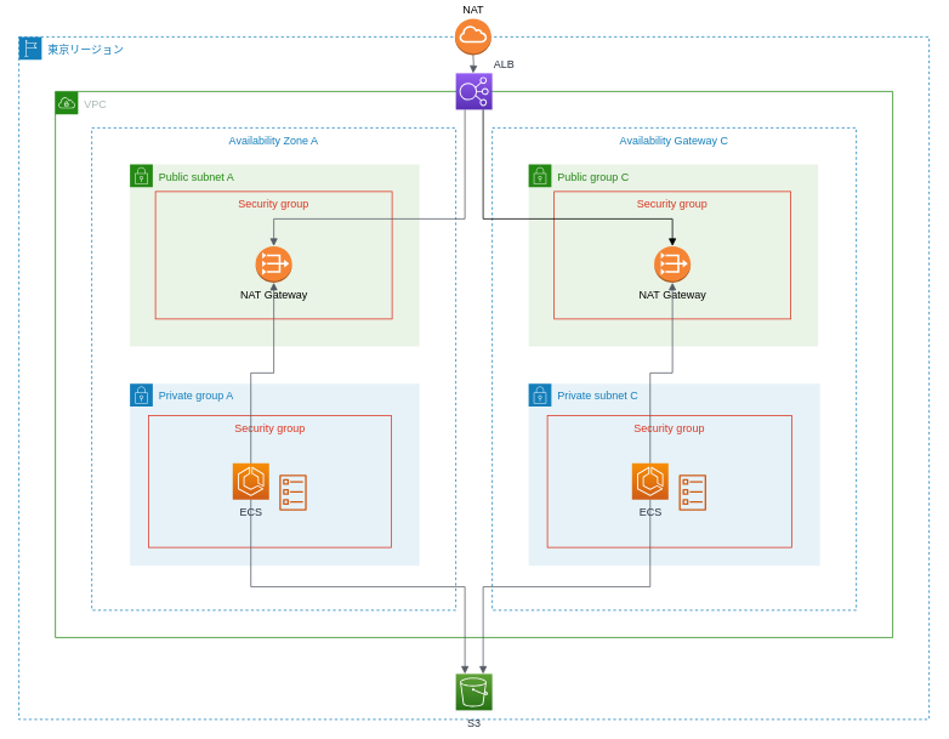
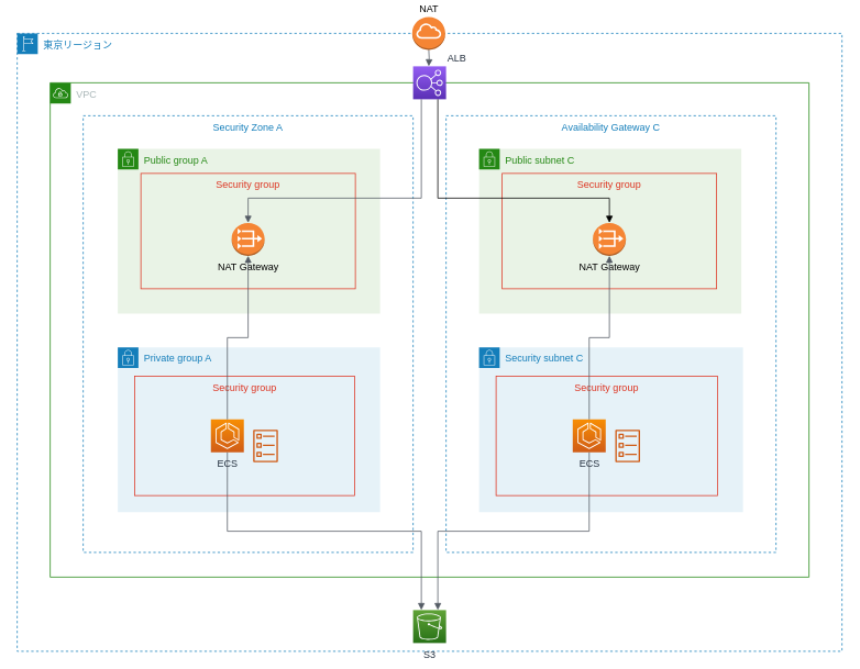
- <mxCell id="4" value="Availability Zone A" style="fillColor=none;strokeColor=#147EBA;dashed=1;verticalAlign=top;fontStyle=0;fontColor=#147EBA;" vertex="1" parent="1"><mxGeometry x="100" y="140" width="400" height="530" as="geometry" /></mxCell>
+ <mxCell id="4" value="Security Zone A" style="fillColor=none;strokeColor=#147EBA;dashed=1;verticalAlign=top;fontStyle=0;fontColor=#147EBA;" vertex="1" parent="1"><mxGeometry x="100" y="140" width="400" height="530" as="geometry" /></mxCell>
- <mxCell id="20" value="Public subnet A" style="points=[[0,0],[0.25,0],[0.5,0],[0.75,0],[1,0],[1,0.25],[1,0.5],[1,0.75],[1,1],[0.75,1],[0.5,1],[0.25,1],[0,1],[0,0.75],[0,0.5],[0,0.25]];outlineConnect=0;gradientColor=none;html=1;whiteSpace=wrap;fontSize=12;fontStyle=0;shape=mxgraph.aws4.group;grIcon=mxgraph.aws4.group_security_group;grStroke=0;strokeColor=#248814;fillColor=#E9F3E6;verticalAlign=top;align=left;spacingLeft=30;fontColor=#248814;dashed=0;" vertex="1" parent="19"><mxGeometry width="318" height="200" as="geometry" /></mxCell>
+ <mxCell id="20" value="Public group A" style="points=[[0,0],[0.25,0],[0.5,0],[0.75,0],[1,0],[1,0.25],[1,0.5],[1,0.75],[1,1],[0.75,1],[0.5,1],[0.25,1],[0,1],[0,0.75],[0,0.5],[0,0.25]];outlineConnect=0;gradientColor=none;html=1;whiteSpace=wrap;fontSize=12;fontStyle=0;shape=mxgraph.aws4.group;grIcon=mxgraph.aws4.group_security_group;grStroke=0;strokeColor=#248814;fillColor=#E9F3E6;verticalAlign=top;align=left;spacingLeft=30;fontColor=#248814;dashed=0;" vertex="1" parent="19"><mxGeometry width="318" height="200" as="geometry" /></mxCell>
- <mxCell id="24" value="Public group C" style="points=[[0,0],[0.25,0],[0.5,0],[0.75,0],[1,0],[1,0.25],[1,0.5],[1,0.75],[1,1],[0.75,1],[0.5,1],[0.25,1],[0,1],[0,0.75],[0,0.5],[0,0.25]];outlineConnect=0;gradientColor=none;html=1;whiteSpace=wrap;fontSize=12;fontStyle=0;shape=mxgraph.aws4.group;grIcon=mxgraph.aws4.group_security_group;grStroke=0;strokeColor=#248814;fillColor=#E9F3E6;verticalAlign=top;align=left;spacingLeft=30;fontColor=#248814;dashed=0;" vertex="1" parent="23"><mxGeometry width="318" height="200" as="geometry" /></mxCell>
+ <mxCell id="24" value="Public subnet C" style="points=[[0,0],[0.25,0],[0.5,0],[0.75,0],[1,0],[1,0.25],[1,0.5],[1,0.75],[1,1],[0.75,1],[0.5,1],[0.25,1],[0,1],[0,0.75],[0,0.5],[0,0.25]];outlineConnect=0;gradientColor=none;html=1;whiteSpace=wrap;fontSize=12;fontStyle=0;shape=mxgraph.aws4.group;grIcon=mxgraph.aws4.group_security_group;grStroke=0;strokeColor=#248814;fillColor=#E9F3E6;verticalAlign=top;align=left;spacingLeft=30;fontColor=#248814;dashed=0;" vertex="1" parent="23"><mxGeometry width="318" height="200" as="geometry" /></mxCell>
- <mxCell id="14" value="Private subnet C" style="points=[[0,0],[0.25,0],[0.5,0],[0.75,0],[1,0],[1,0.25],[1,0.5],[1,0.75],[1,1],[0.75,1],[0.5,1],[0.25,1],[0,1],[0,0.75],[0,0.5],[0,0.25]];outlineConnect=0;gradientColor=none;html=1;whiteSpace=wrap;fontSize=12;fontStyle=0;shape=mxgraph.aws4.group;grIcon=mxgraph.aws4.group_security_group;grStroke=0;strokeColor=#147EBA;fillColor=#E6F2F8;verticalAlign=top;align=left;spacingLeft=30;fontColor=#147EBA;dashed=0;" vertex="1" parent="13"><mxGeometry width="320" height="200" as="geometry" /></mxCell>
+ <mxCell id="14" value="Security subnet C" style="points=[[0,0],[0.25,0],[0.5,0],[0.75,0],[1,0],[1,0.25],[1,0.5],[1,0.75],[1,1],[0.75,1],[0.5,1],[0.25,1],[0,1],[0,0.75],[0,0.5],[0,0.25]];outlineConnect=0;gradientColor=none;html=1;whiteSpace=wrap;fontSize=12;fontStyle=0;shape=mxgraph.aws4.group;grIcon=mxgraph.aws4.group_security_group;grStroke=0;strokeColor=#147EBA;fillColor=#E6F2F8;verticalAlign=top;align=left;spacingLeft=30;fontColor=#147EBA;dashed=0;" vertex="1" parent="13"><mxGeometry width="320" height="200" as="geometry" /></mxCell>
